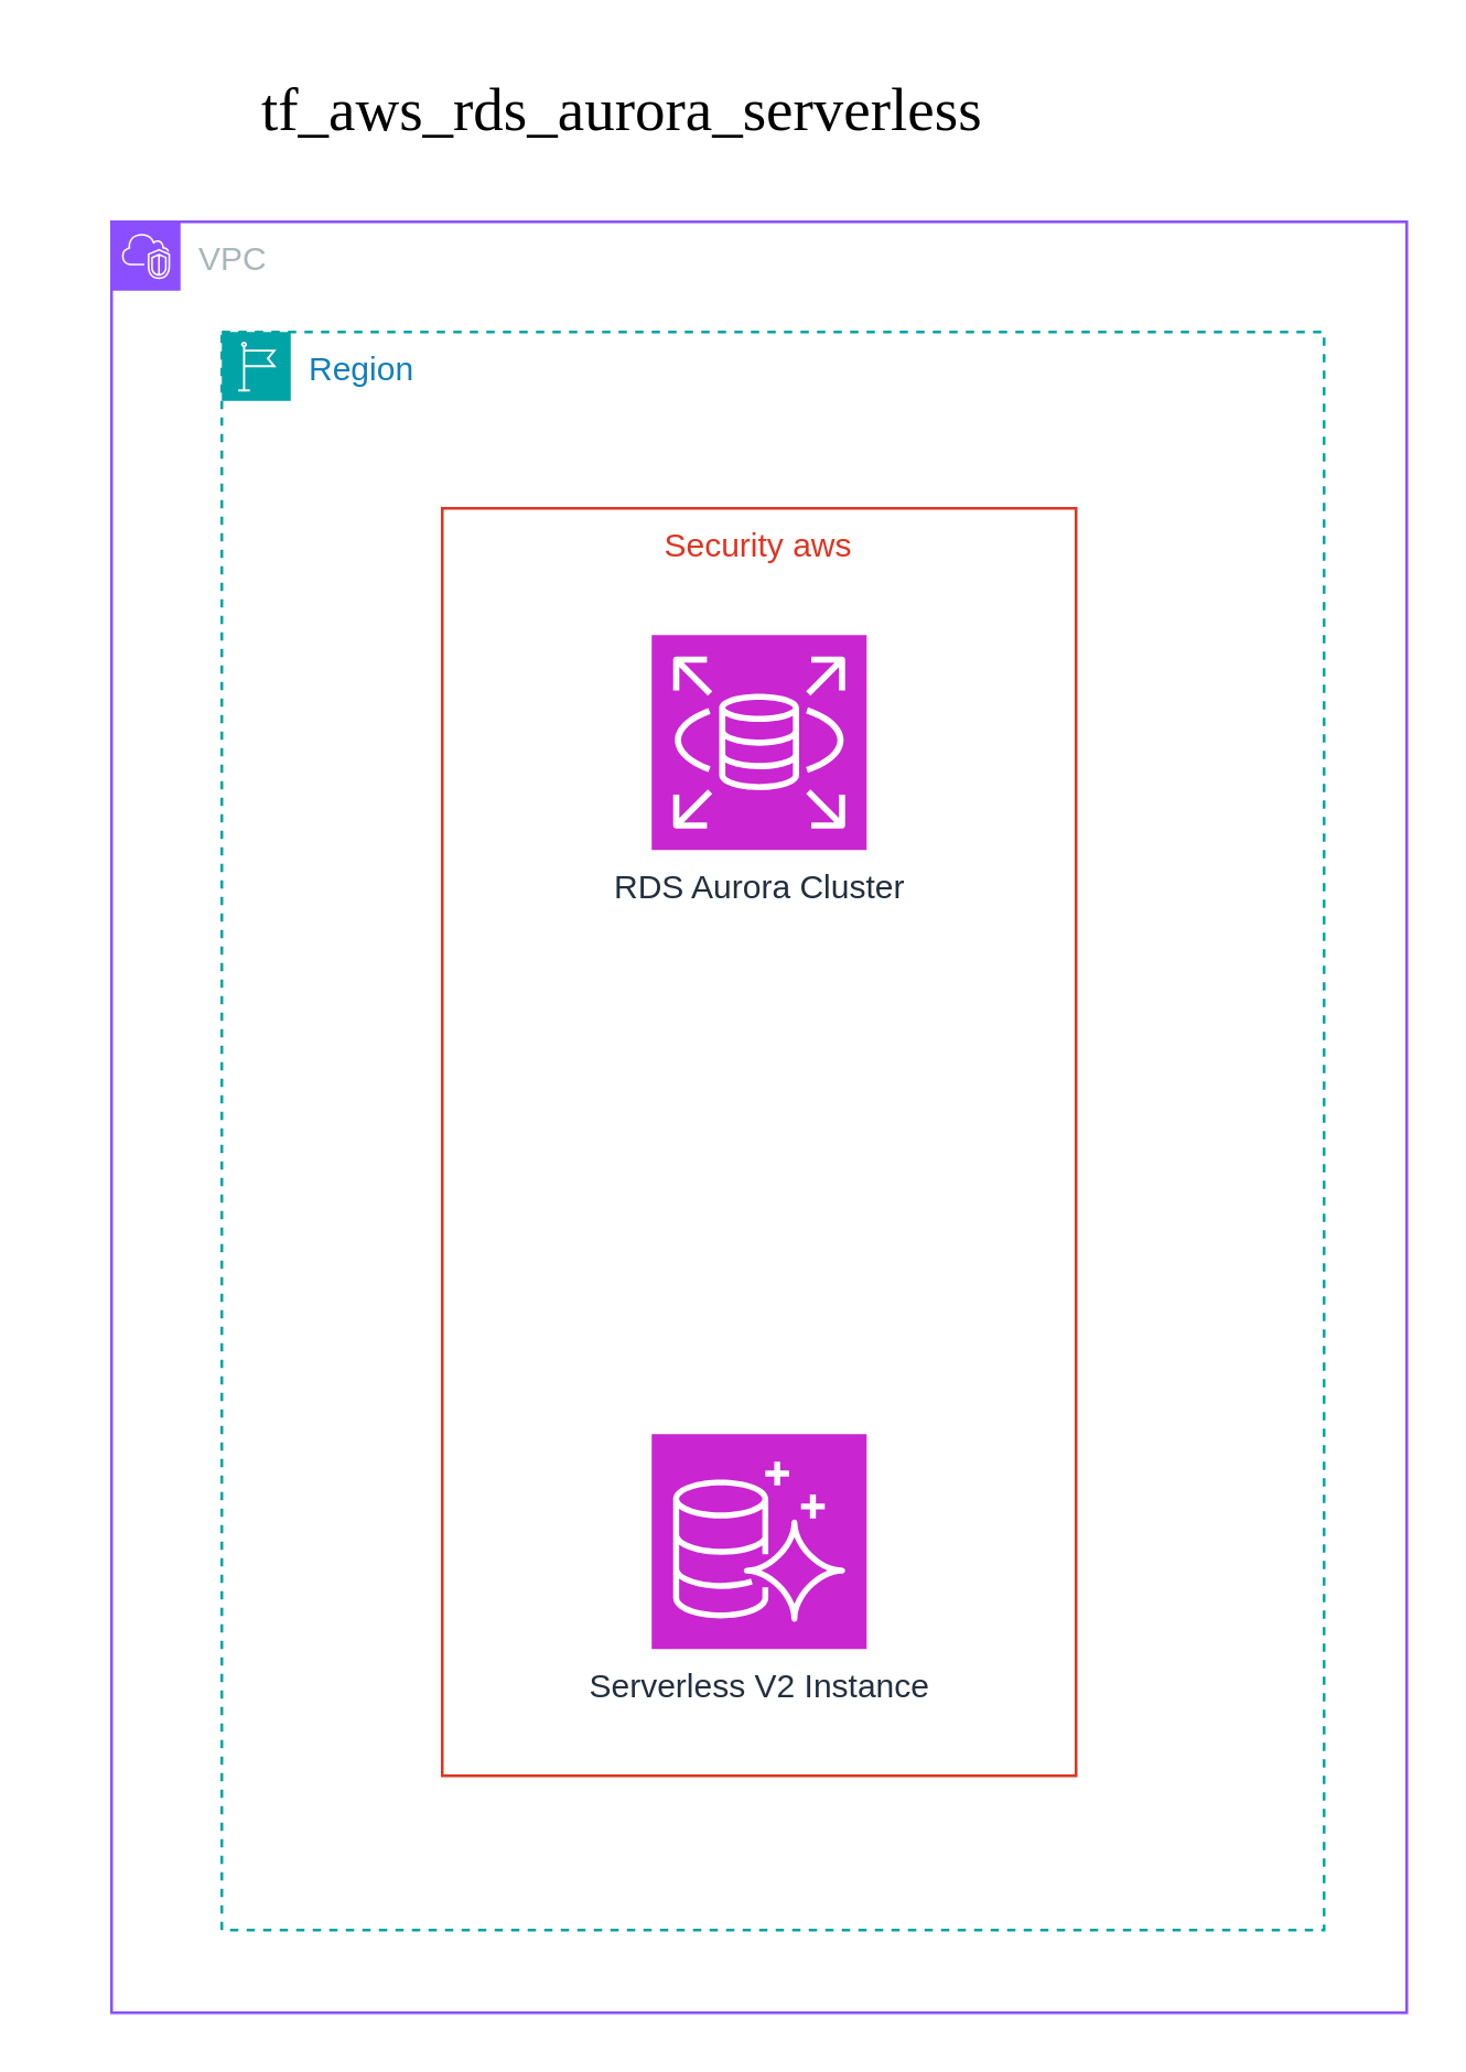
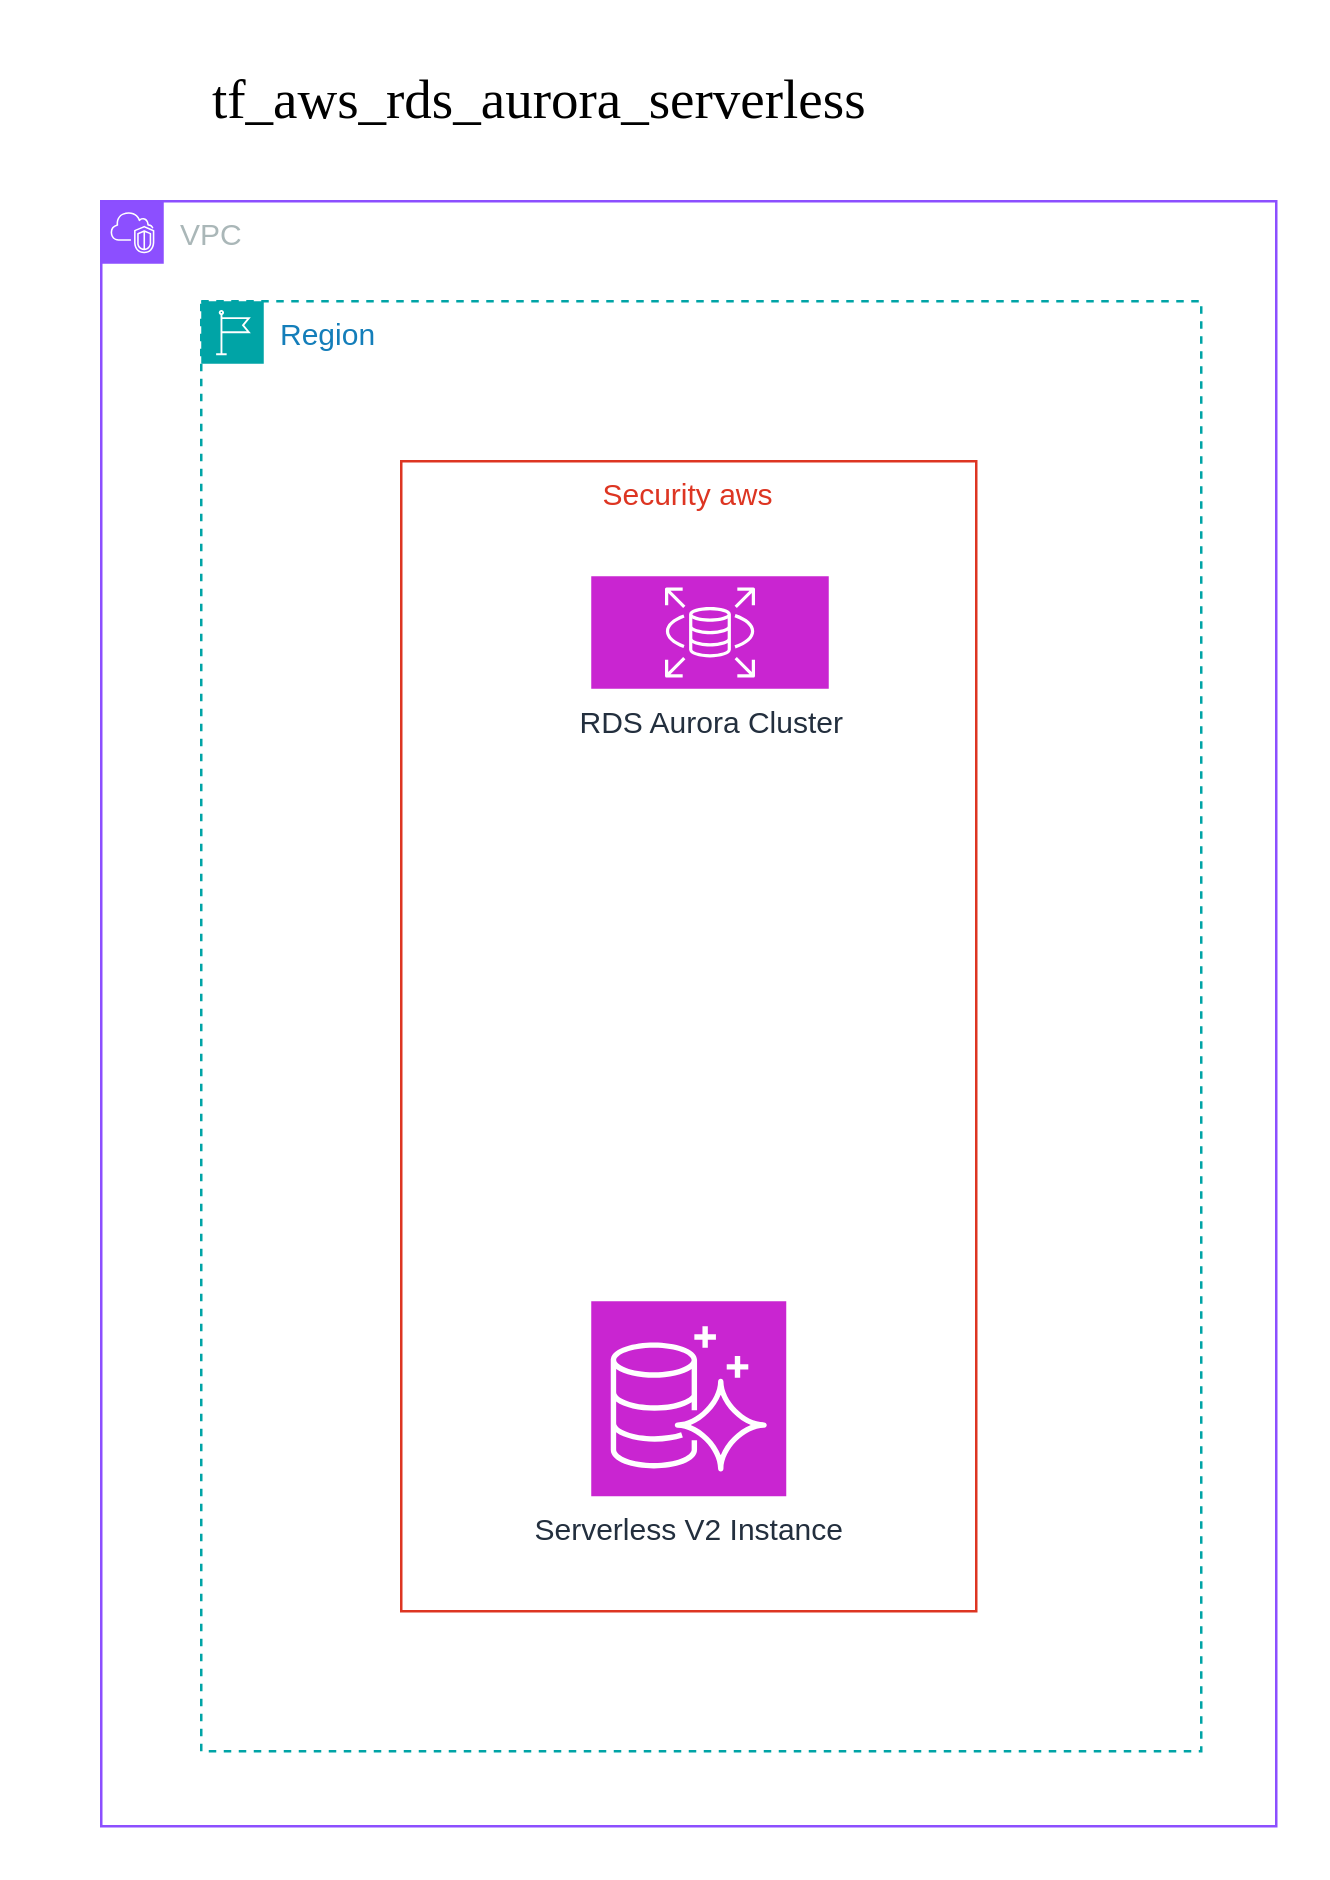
- <mxCell id="2" value="&lt;font style=&quot;font-size: 22px;&quot; face=&quot;JetBrains Mono&quot;&gt;tf_aws_rds_aurora_serverless&lt;/font&gt;" style="text;html=1;align=center;verticalAlign=middle;resizable=0;points=[];autosize=1;strokeColor=none;fillColor=none;" vertex="1" parent="1"><mxGeometry x="30" y="20" width="390" height="40" as="geometry" /></mxCell>
+ <mxCell id="2" value="&lt;font style=&quot;font-size: 22px;&quot; face=&quot;JetBrains Mono&quot;&gt;tf_aws_rds_aurora_serverless&lt;/font&gt;" style="text;html=1;align=center;verticalAlign=middle;resizable=0;points=[];autosize=1;strokeColor=none;fillColor=none;" vertex="1" parent="1"><mxGeometry x="20" y="20" width="390" height="40" as="geometry" /></mxCell>
- <mxCell id="7" value="RDS Aurora Cluster" style="sketch=0;points=[[0,0,0],[0.25,0,0],[0.5,0,0],[0.75,0,0],[1,0,0],[0,1,0],[0.25,1,0],[0.5,1,0],[0.75,1,0],[1,1,0],[0,0.25,0],[0,0.5,0],[0,0.75,0],[1,0.25,0],[1,0.5,0],[1,0.75,0]];outlineConnect=0;fontColor=#232F3E;fillColor=#C925D1;strokeColor=#ffffff;dashed=0;verticalLabelPosition=bottom;verticalAlign=top;align=center;html=1;fontSize=12;fontStyle=0;aspect=fixed;shape=mxgraph.aws4.resourceIcon;resIcon=mxgraph.aws4.rds;" vertex="1" parent="4"><mxGeometry x="156" y="110" width="78" height="78" as="geometry" /></mxCell>
+ <mxCell id="7" value="RDS Aurora Cluster" style="sketch=0;points=[[0,0,0],[0.25,0,0],[0.5,0,0],[0.75,0,0],[1,0,0],[0,1,0],[0.25,1,0],[0.5,1,0],[0.75,1,0],[1,1,0],[0,0.25,0],[0,0.5,0],[0,0.75,0],[1,0.25,0],[1,0.5,0],[1,0.75,0]];outlineConnect=0;fontColor=#232F3E;fillColor=#C925D1;strokeColor=#ffffff;dashed=0;verticalLabelPosition=bottom;verticalAlign=top;align=center;html=1;fontSize=12;fontStyle=0;aspect=fixed;shape=mxgraph.aws4.resourceIcon;resIcon=mxgraph.aws4.rds;" vertex="1" parent="4"><mxGeometry x="156" y="110" width="95" height="45" as="geometry" /></mxCell>
